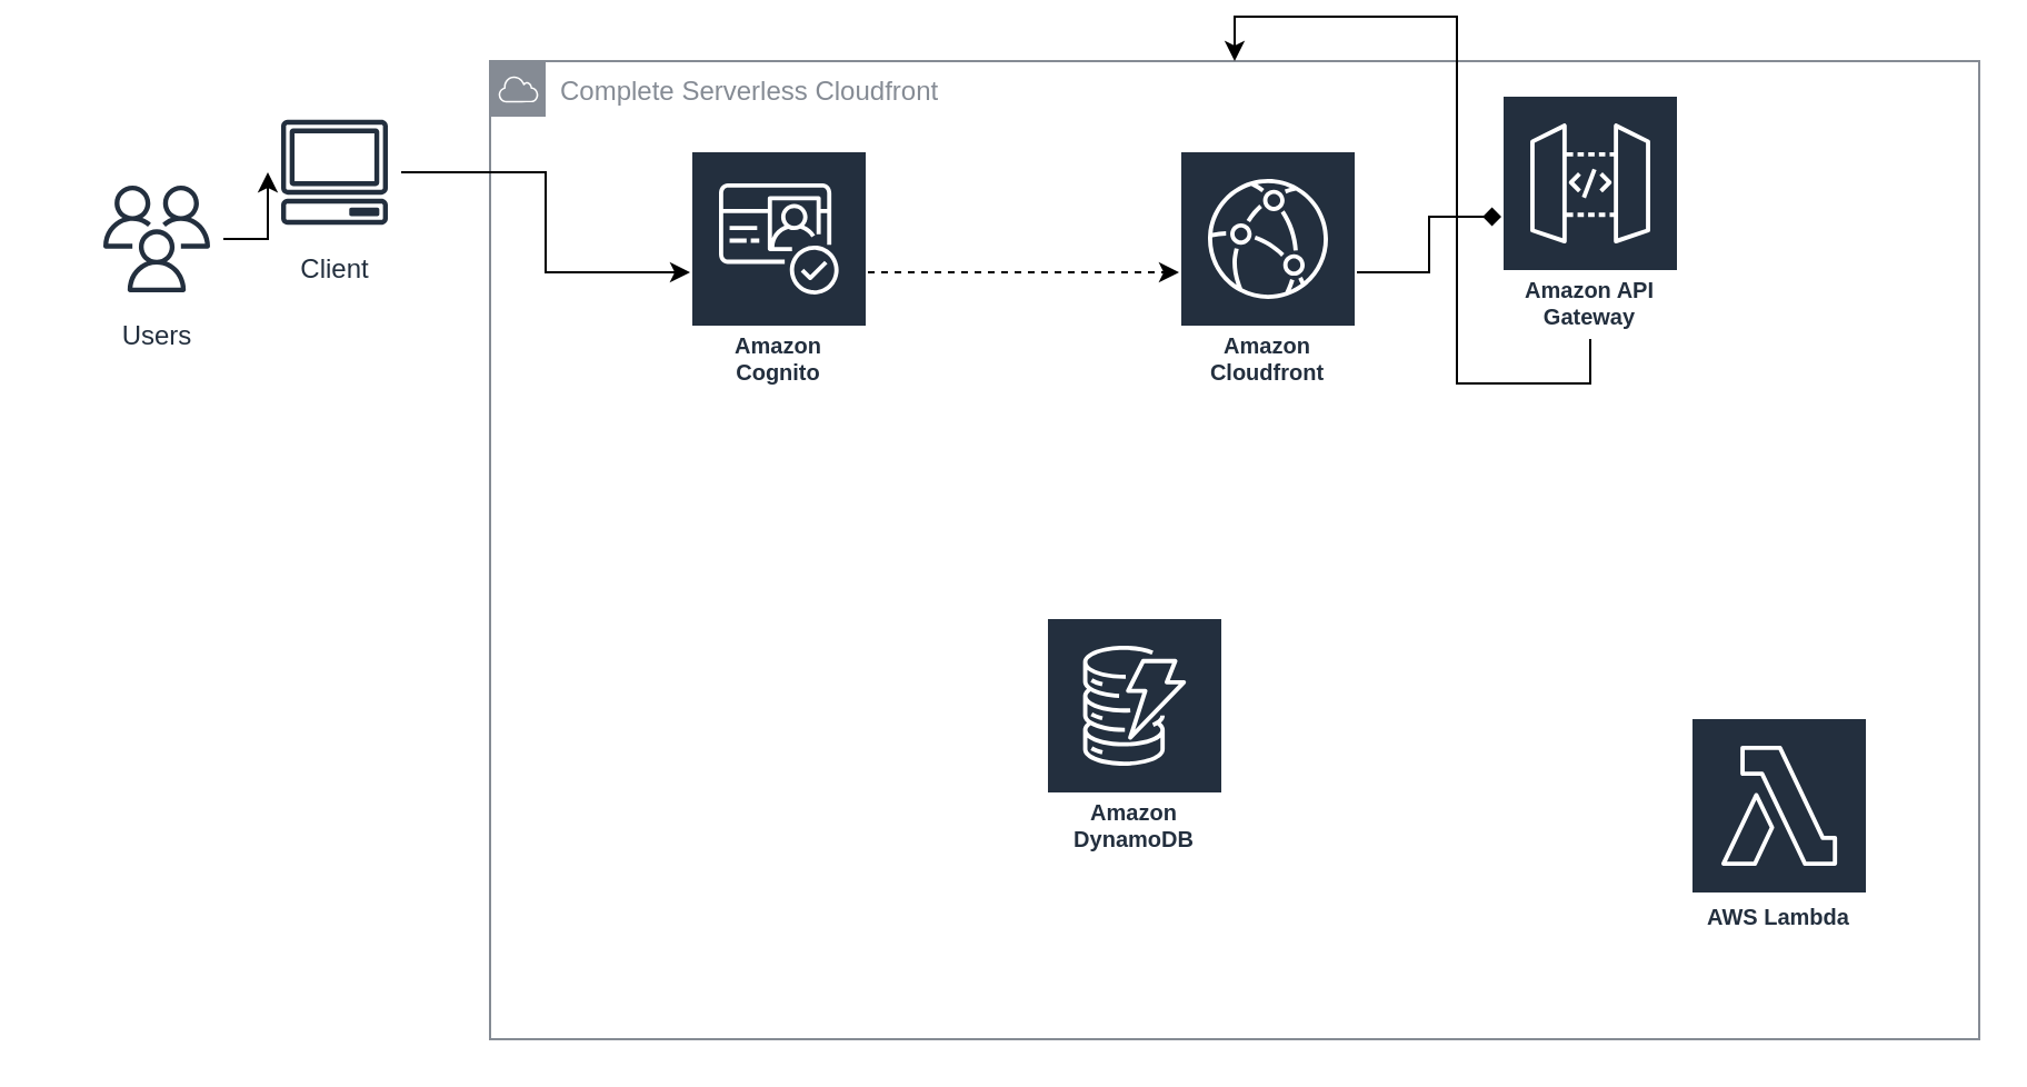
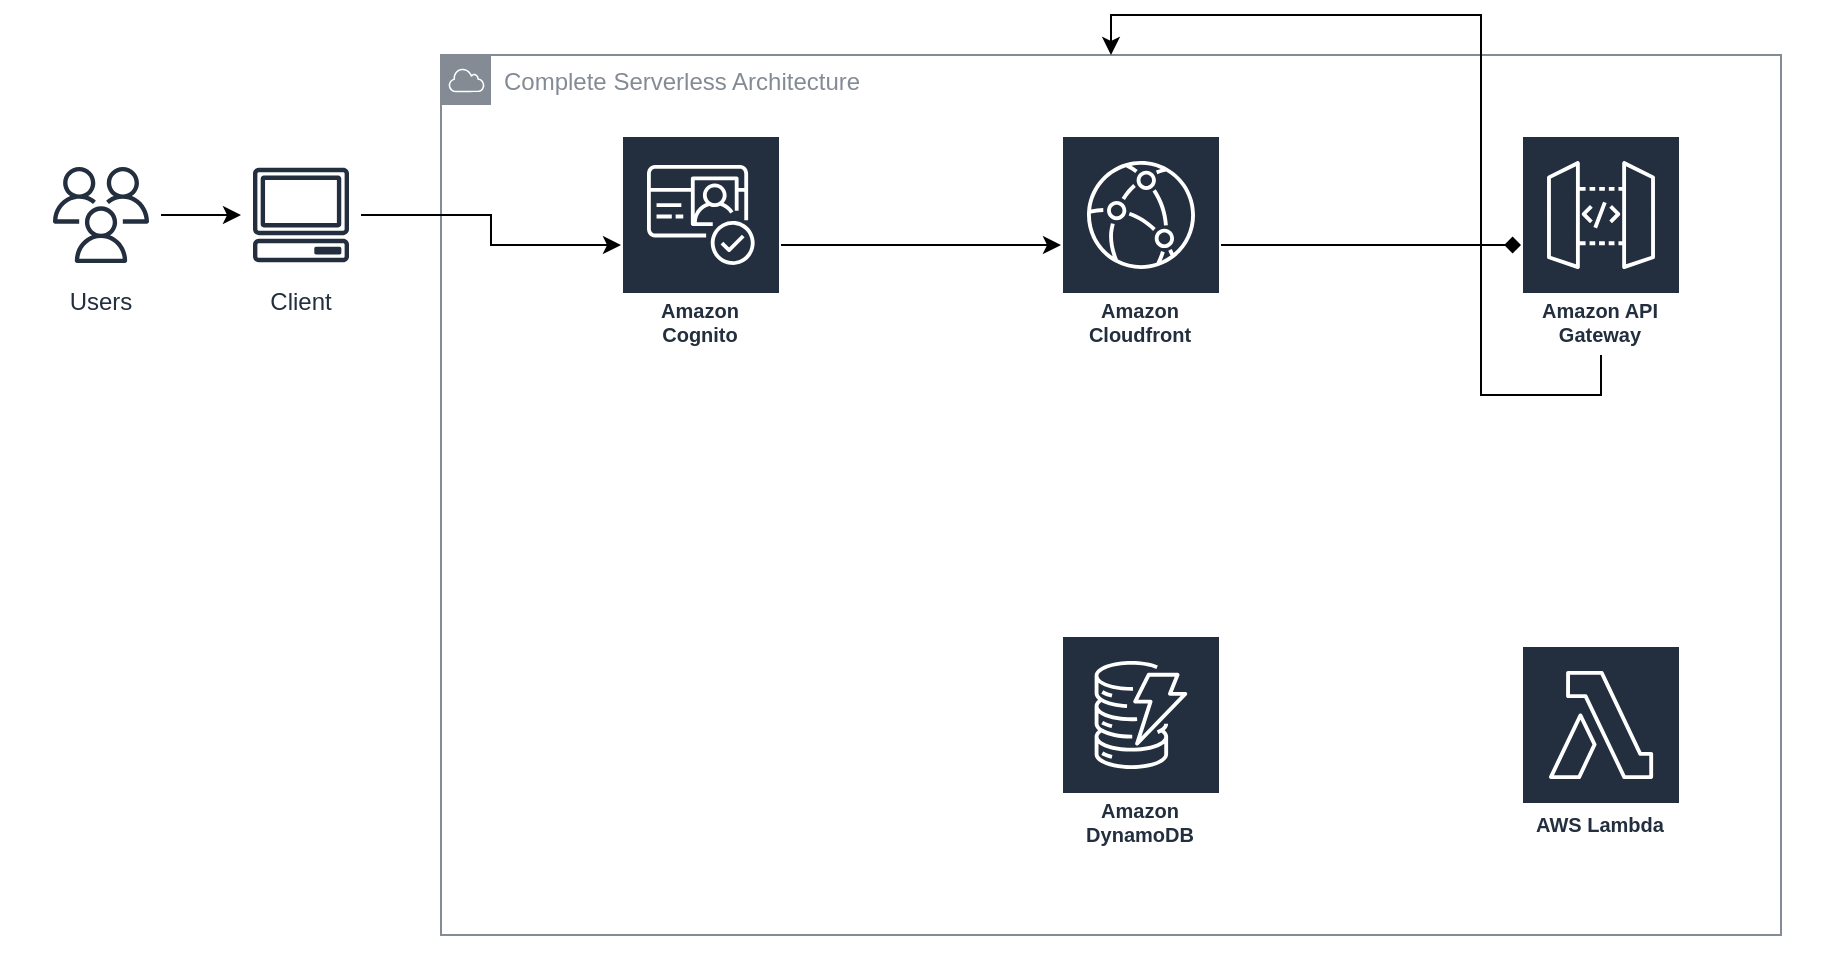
- <mxCell id="2" value="Complete Serverless Cloudfront" style="sketch=0;outlineConnect=0;gradientColor=none;html=1;whiteSpace=wrap;fontSize=12;fontStyle=0;shape=mxgraph.aws4.group;grIcon=mxgraph.aws4.group_aws_cloud;strokeColor=#858B94;fillColor=none;verticalAlign=top;align=left;spacingLeft=30;fontColor=#858B94;dashed=0;" vertex="1" parent="1"><mxGeometry x="220" y="20" width="670" height="440" as="geometry" /></mxCell>
+ <mxCell id="2" value="Complete Serverless Architecture" style="sketch=0;outlineConnect=0;gradientColor=none;html=1;whiteSpace=wrap;fontSize=12;fontStyle=0;shape=mxgraph.aws4.group;grIcon=mxgraph.aws4.group_aws_cloud;strokeColor=#858B94;fillColor=none;verticalAlign=top;align=left;spacingLeft=30;fontColor=#858B94;dashed=0;" vertex="1" parent="1"><mxGeometry x="220" y="20" width="670" height="440" as="geometry" /></mxCell>
- <mxCell id="4" value="Client" style="sketch=0;outlineConnect=0;fontColor=#232F3E;gradientColor=none;strokeColor=#232F3E;fillColor=#ffffff;dashed=0;verticalLabelPosition=bottom;verticalAlign=top;align=center;html=1;fontSize=12;fontStyle=0;aspect=fixed;shape=mxgraph.aws4.resourceIcon;resIcon=mxgraph.aws4.client;" vertex="1" parent="1"><mxGeometry x="120" y="40" width="60" height="60" as="geometry" /></mxCell>
+ <mxCell id="4" value="Client" style="sketch=0;outlineConnect=0;fontColor=#232F3E;gradientColor=none;strokeColor=#232F3E;fillColor=#ffffff;dashed=0;verticalLabelPosition=bottom;verticalAlign=top;align=center;html=1;fontSize=12;fontStyle=0;aspect=fixed;shape=mxgraph.aws4.resourceIcon;resIcon=mxgraph.aws4.client;" vertex="1" parent="1"><mxGeometry x="120" y="70" width="60" height="60" as="geometry" /></mxCell>
- <mxCell id="10" value="Amazon API Gateway" style="sketch=0;outlineConnect=0;fontColor=#232F3E;gradientColor=none;strokeColor=#ffffff;fillColor=#232F3E;dashed=0;verticalLabelPosition=middle;verticalAlign=bottom;align=center;html=1;whiteSpace=wrap;fontSize=10;fontStyle=1;spacing=3;shape=mxgraph.aws4.productIcon;prIcon=mxgraph.aws4.api_gateway;" vertex="1" parent="1"><mxGeometry x="675" y="35" width="80" height="110" as="geometry" /></mxCell>
+ <mxCell id="10" value="Amazon API Gateway" style="sketch=0;outlineConnect=0;fontColor=#232F3E;gradientColor=none;strokeColor=#ffffff;fillColor=#232F3E;dashed=0;verticalLabelPosition=middle;verticalAlign=bottom;align=center;html=1;whiteSpace=wrap;fontSize=10;fontStyle=1;spacing=3;shape=mxgraph.aws4.productIcon;prIcon=mxgraph.aws4.api_gateway;" vertex="1" parent="1"><mxGeometry x="760" y="60" width="80" height="110" as="geometry" /></mxCell>
- <mxCell id="6" value="Users" style="sketch=0;outlineConnect=0;fontColor=#232F3E;gradientColor=none;strokeColor=#232F3E;fillColor=#ffffff;dashed=0;verticalLabelPosition=bottom;verticalAlign=top;align=center;html=1;fontSize=12;fontStyle=0;aspect=fixed;shape=mxgraph.aws4.resourceIcon;resIcon=mxgraph.aws4.users;" vertex="1" parent="1"><mxGeometry x="40" y="70" width="60" height="60" as="geometry" /></mxCell>
+ <mxCell id="6" value="Users" style="sketch=0;outlineConnect=0;fontColor=#232F3E;gradientColor=none;strokeColor=#232F3E;fillColor=#ffffff;dashed=0;verticalLabelPosition=bottom;verticalAlign=top;align=center;html=1;fontSize=12;fontStyle=0;aspect=fixed;shape=mxgraph.aws4.resourceIcon;resIcon=mxgraph.aws4.users;" vertex="1" parent="1"><mxGeometry x="20" y="70" width="60" height="60" as="geometry" /></mxCell>
- <mxCell id="13" style="edgeStyle=orthogonalEdgeStyle;rounded=0;orthogonalLoop=1;jettySize=auto;html=1;dashed=1;" edge="1" parent="1" source="14" target="8"><mxGeometry relative="1" as="geometry" /></mxCell>
+ <mxCell id="13" style="edgeStyle=orthogonalEdgeStyle;rounded=0;orthogonalLoop=1;jettySize=auto;html=1;" edge="1" parent="1" source="14" target="8"><mxGeometry relative="1" as="geometry" /></mxCell>
- <mxCell id="12" value="Amazon DynamoDB" style="sketch=0;outlineConnect=0;fontColor=#232F3E;gradientColor=none;strokeColor=#ffffff;fillColor=#232F3E;dashed=0;verticalLabelPosition=middle;verticalAlign=bottom;align=center;html=1;whiteSpace=wrap;fontSize=10;fontStyle=1;spacing=3;shape=mxgraph.aws4.productIcon;prIcon=mxgraph.aws4.dynamodb;" vertex="1" parent="1"><mxGeometry x="470" y="270" width="80" height="110" as="geometry" /></mxCell>
+ <mxCell id="12" value="Amazon DynamoDB" style="sketch=0;outlineConnect=0;fontColor=#232F3E;gradientColor=none;strokeColor=#ffffff;fillColor=#232F3E;dashed=0;verticalLabelPosition=middle;verticalAlign=bottom;align=center;html=1;whiteSpace=wrap;fontSize=10;fontStyle=1;spacing=3;shape=mxgraph.aws4.productIcon;prIcon=mxgraph.aws4.dynamodb;" vertex="1" parent="1"><mxGeometry x="530" y="310" width="80" height="110" as="geometry" /></mxCell>
